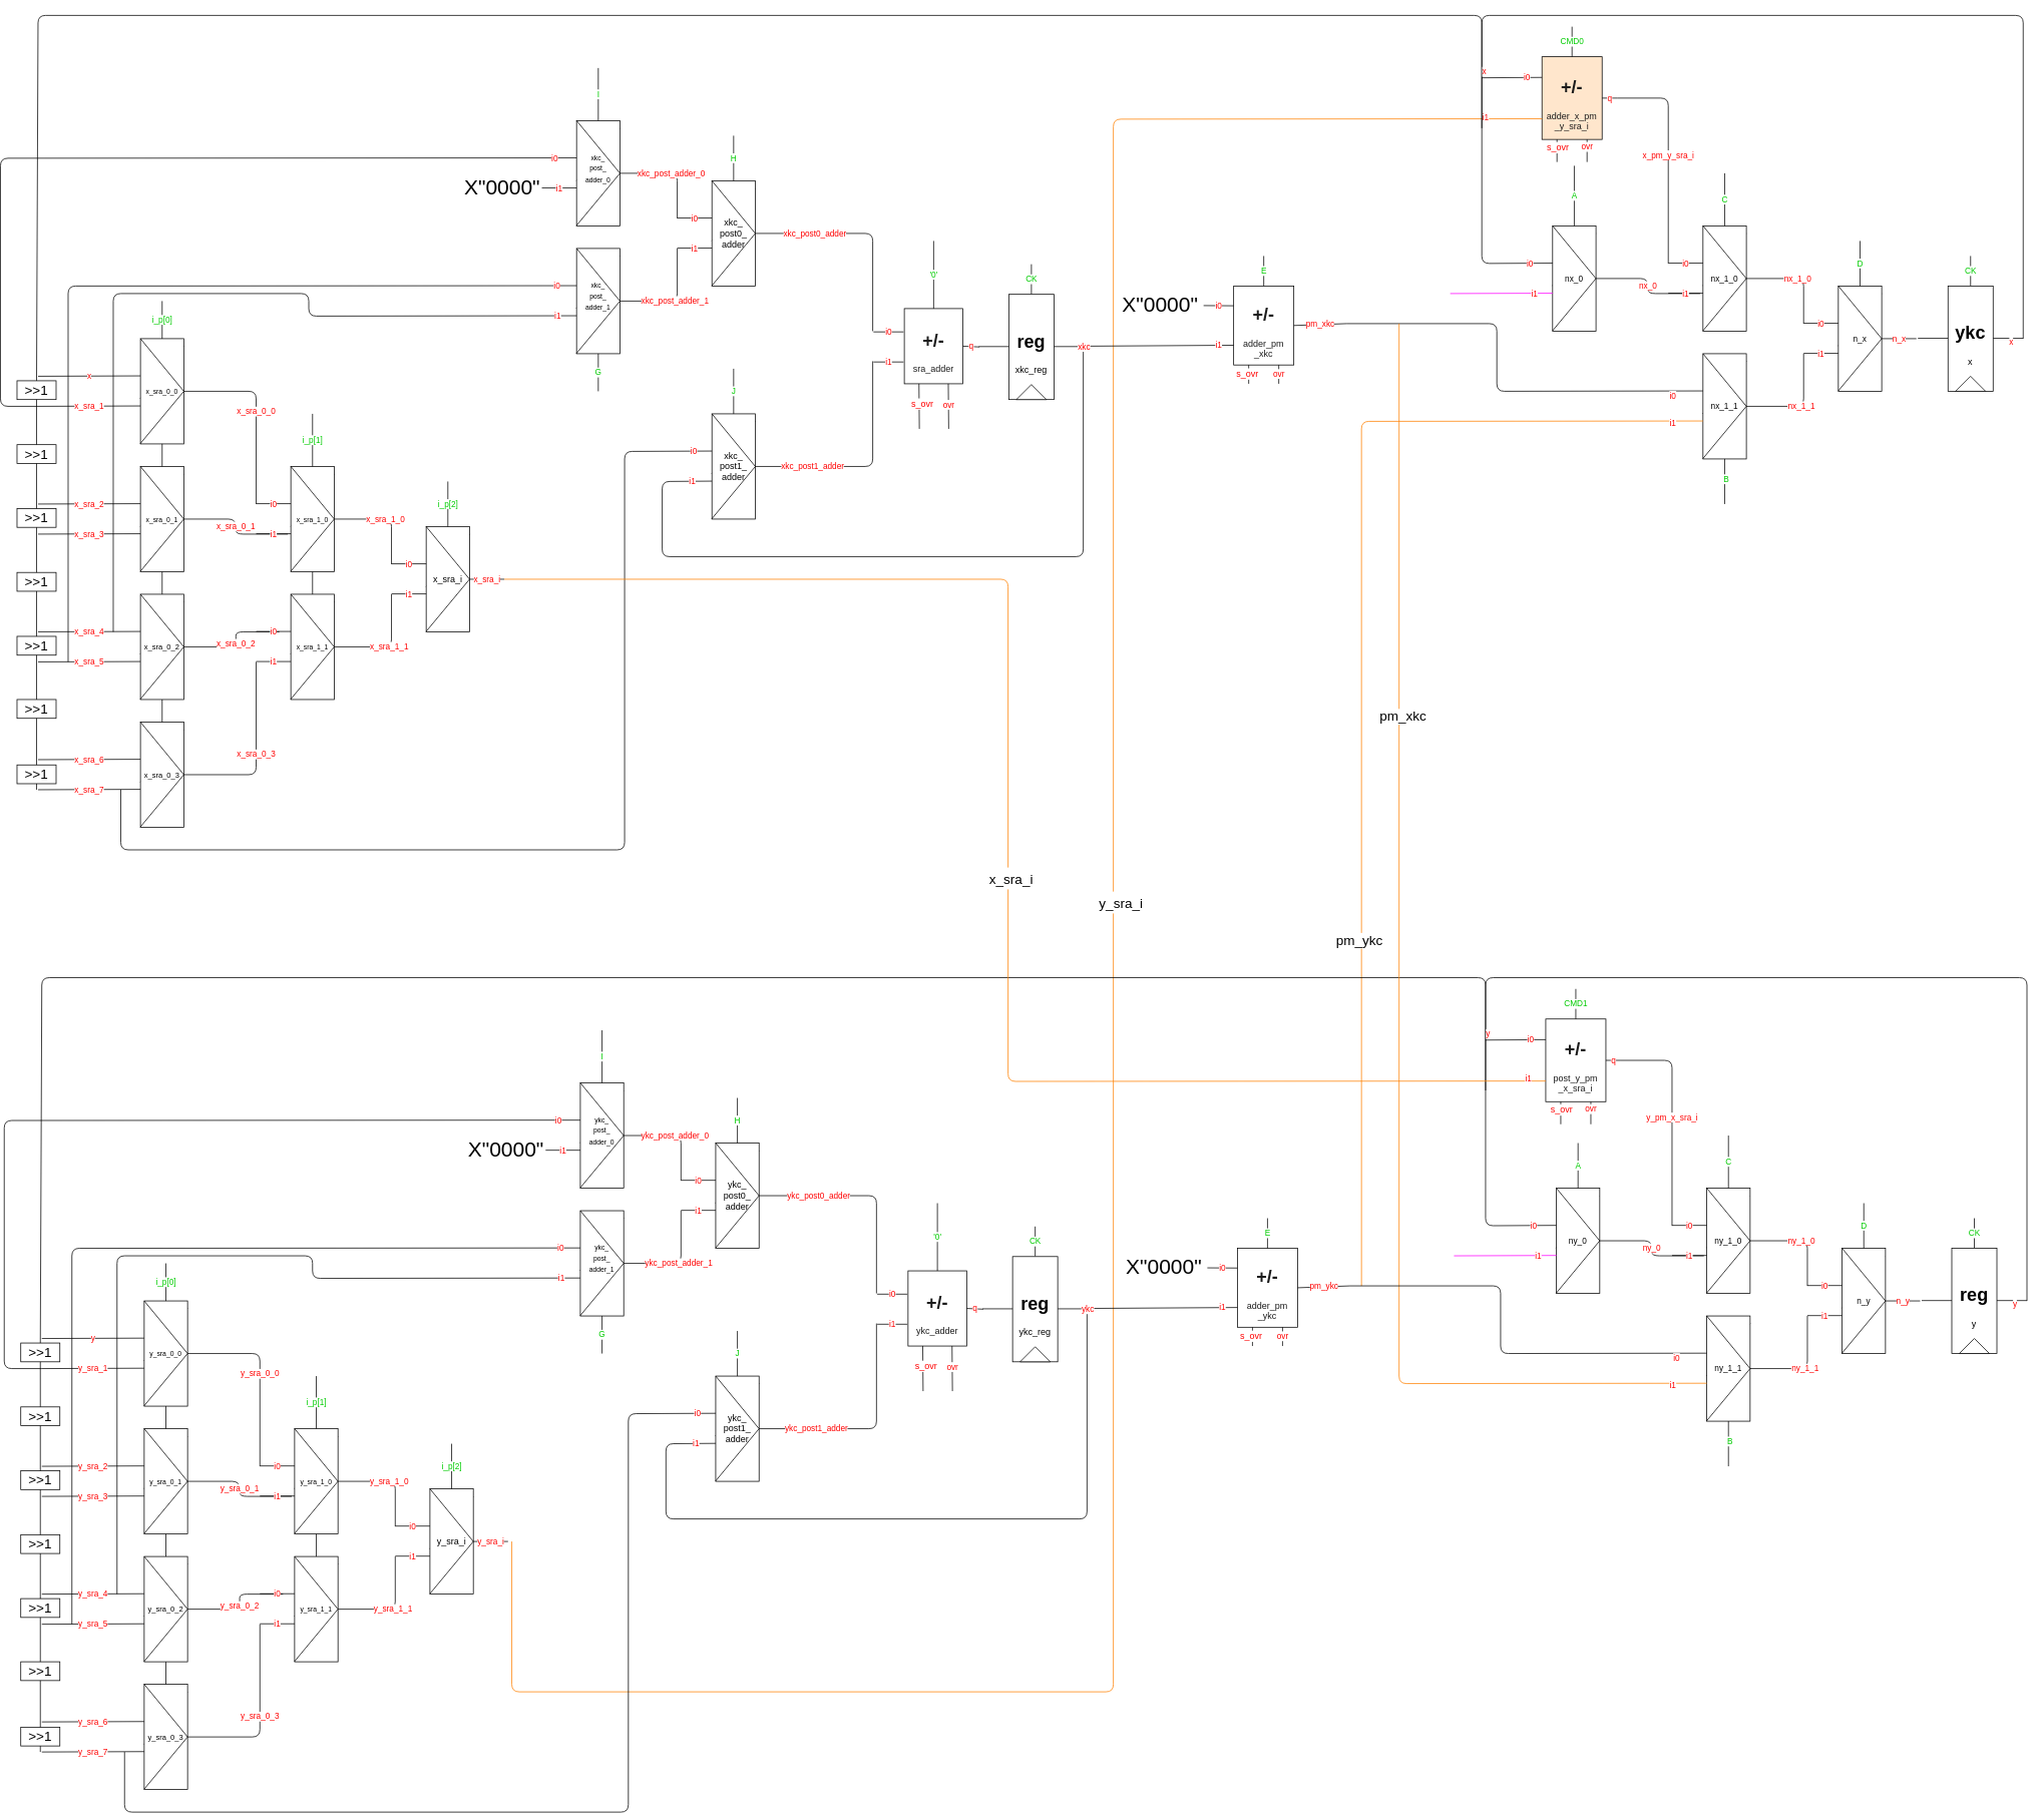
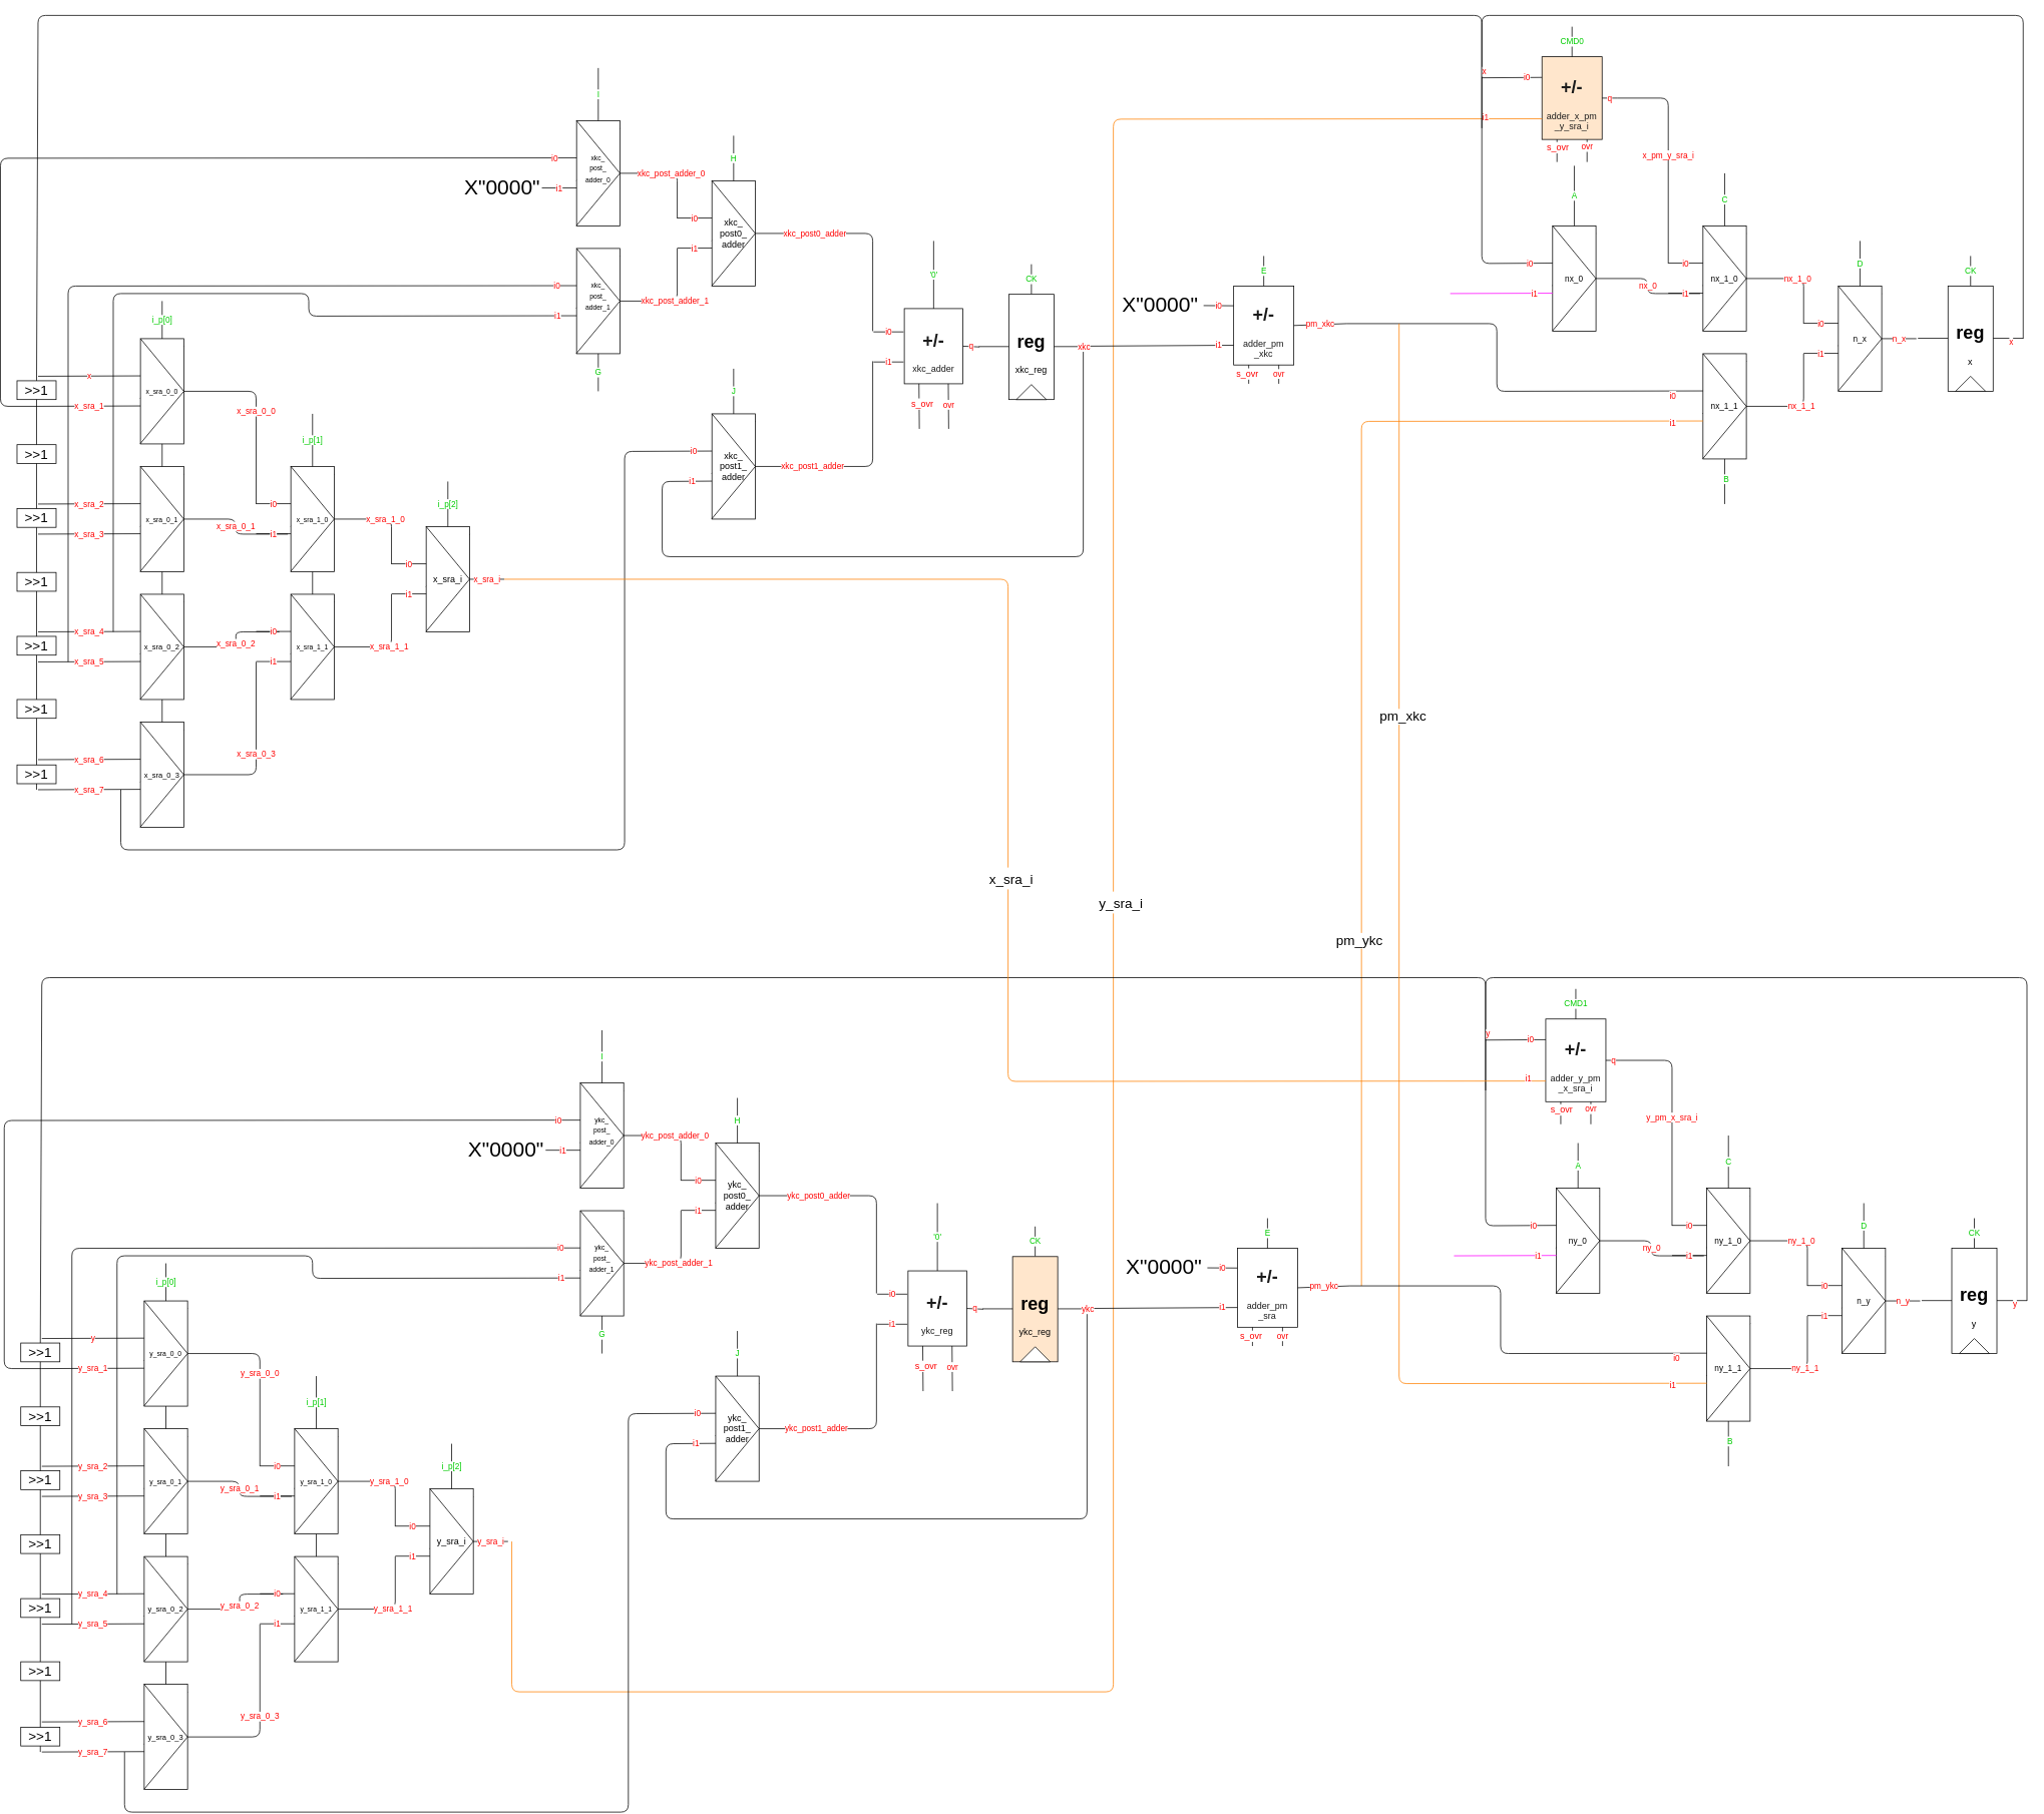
- <mxCell id="198" value="&lt;h1&gt;ykc&lt;br&gt;&lt;/h1&gt;&lt;div&gt;x&lt;/div&gt;" style="rounded=0;whiteSpace=wrap;html=1;" parent="197" vertex="1"><mxGeometry x="40" y="40" width="60" height="140" as="geometry" /></mxCell>
+ <mxCell id="198" value="&lt;h1&gt;reg&lt;br&gt;&lt;/h1&gt;&lt;div&gt;x&lt;/div&gt;" style="rounded=0;whiteSpace=wrap;html=1;" parent="197" vertex="1"><mxGeometry x="40" y="40" width="60" height="140" as="geometry" /></mxCell>
- <mxCell id="130" value="&lt;h1&gt;&lt;font color=&quot;#1C1C1C&quot;&gt;+/-&lt;/font&gt;&lt;/h1&gt;&lt;div&gt;&lt;font color=&quot;#1C1C1C&quot;&gt;sra_adder&lt;/font&gt;&lt;/div&gt;" style="rounded=0;whiteSpace=wrap;html=1;fontColor=#FF0000;direction=south;" parent="1" vertex="1"><mxGeometry x="1200" y="410" width="78" height="100" as="geometry" /></mxCell>
+ <mxCell id="130" value="&lt;h1&gt;&lt;font color=&quot;#1C1C1C&quot;&gt;+/-&lt;/font&gt;&lt;/h1&gt;&lt;div&gt;&lt;font color=&quot;#1C1C1C&quot;&gt;xkc_adder&lt;/font&gt;&lt;/div&gt;" style="rounded=0;whiteSpace=wrap;html=1;fontColor=#FF0000;direction=south;" parent="1" vertex="1"><mxGeometry x="1200" y="410" width="78" height="100" as="geometry" /></mxCell>
- <mxCell id="215" value="&lt;h1&gt;&lt;font color=&quot;#1C1C1C&quot;&gt;+/-&lt;/font&gt;&lt;/h1&gt;&lt;div&gt;&lt;font color=&quot;#1C1C1C&quot;&gt;post_y_pm&lt;br&gt;_x_sra_i&lt;/font&gt;&lt;/div&gt;" style="rounded=0;whiteSpace=wrap;html=1;fontColor=#FF0000;" parent="1" vertex="1"><mxGeometry x="2053" y="1355" width="80" height="110" as="geometry" /></mxCell>
+ <mxCell id="215" value="&lt;h1&gt;&lt;font color=&quot;#1C1C1C&quot;&gt;+/-&lt;/font&gt;&lt;/h1&gt;&lt;div&gt;&lt;font color=&quot;#1C1C1C&quot;&gt;adder_y_pm&lt;br&gt;_x_sra_i&lt;/font&gt;&lt;/div&gt;" style="rounded=0;whiteSpace=wrap;html=1;fontColor=#FF0000;" parent="1" vertex="1"><mxGeometry x="2053" y="1355" width="80" height="110" as="geometry" /></mxCell>
- <mxCell id="345" value="&lt;h1&gt;&lt;font color=&quot;#1C1C1C&quot;&gt;+/-&lt;/font&gt;&lt;/h1&gt;&lt;div&gt;&lt;font color=&quot;#1C1C1C&quot;&gt;adder_pm&lt;/font&gt;&lt;/div&gt;&lt;div&gt;&lt;font color=&quot;#1C1C1C&quot;&gt;_ykc&lt;/font&gt;&lt;/div&gt;" style="rounded=0;whiteSpace=wrap;html=1;fontColor=#FF0000;" parent="1" vertex="1"><mxGeometry x="1643" y="1660" width="80" height="105" as="geometry" /></mxCell>
+ <mxCell id="345" value="&lt;h1&gt;&lt;font color=&quot;#1C1C1C&quot;&gt;+/-&lt;/font&gt;&lt;/h1&gt;&lt;div&gt;&lt;font color=&quot;#1C1C1C&quot;&gt;adder_pm&lt;/font&gt;&lt;/div&gt;&lt;div&gt;&lt;font color=&quot;#1C1C1C&quot;&gt;_sra&lt;/font&gt;&lt;/div&gt;" style="rounded=0;whiteSpace=wrap;html=1;fontColor=#FF0000;" parent="1" vertex="1"><mxGeometry x="1643" y="1660" width="80" height="105" as="geometry" /></mxCell>
- <mxCell id="330" value="&lt;h1&gt;&lt;font color=&quot;#1C1C1C&quot;&gt;+/-&lt;/font&gt;&lt;/h1&gt;&lt;div&gt;&lt;font color=&quot;#1C1C1C&quot;&gt;ykc_adder&lt;/font&gt;&lt;/div&gt;" style="rounded=0;whiteSpace=wrap;html=1;fontColor=#FF0000;direction=south;" parent="1" vertex="1"><mxGeometry x="1205" y="1690" width="78" height="100" as="geometry" /></mxCell>
+ <mxCell id="330" value="&lt;h1&gt;&lt;font color=&quot;#1C1C1C&quot;&gt;+/-&lt;/font&gt;&lt;/h1&gt;&lt;div&gt;&lt;font color=&quot;#1C1C1C&quot;&gt;ykc_reg&lt;/font&gt;&lt;/div&gt;" style="rounded=0;whiteSpace=wrap;html=1;fontColor=#FF0000;direction=south;" parent="1" vertex="1"><mxGeometry x="1205" y="1690" width="78" height="100" as="geometry" /></mxCell>
- <mxCell id="339" value="&lt;h1&gt;reg&lt;/h1&gt;&lt;div&gt;ykc_reg&lt;/div&gt;" style="rounded=0;whiteSpace=wrap;html=1;" parent="338" vertex="1"><mxGeometry x="40" y="40" width="60" height="140" as="geometry" /></mxCell>
+ <mxCell id="339" value="&lt;h1&gt;reg&lt;/h1&gt;&lt;div&gt;ykc_reg&lt;/div&gt;" style="rounded=0;whiteSpace=wrap;html=1;fillColor=#ffe6cc;" parent="338" vertex="1"><mxGeometry x="40" y="40" width="60" height="140" as="geometry" /></mxCell>
